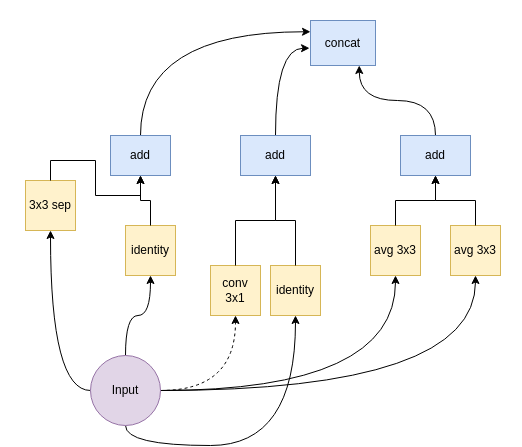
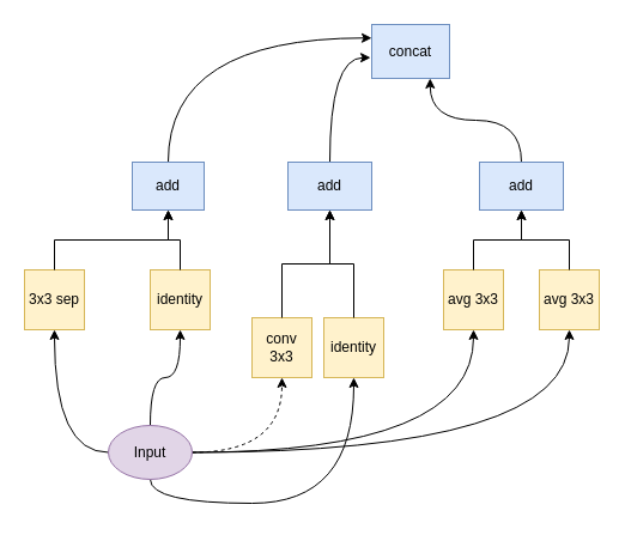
- <mxCell id="2" value="3x3 sep&lt;br&gt;" style="whiteSpace=wrap;html=1;aspect=fixed;fillColor=#fff2cc;strokeColor=#d6b656;" vertex="1" parent="1"><mxGeometry x="25" y="180" width="50" height="50" as="geometry" /></mxCell>
+ <mxCell id="2" value="3x3 sep&lt;br&gt;" style="whiteSpace=wrap;html=1;aspect=fixed;fillColor=#fff2cc;strokeColor=#d6b656;" vertex="1" parent="1"><mxGeometry x="20" y="225" width="50" height="50" as="geometry" /></mxCell>
- <mxCell id="8" value="conv 3x1" style="whiteSpace=wrap;html=1;aspect=fixed;fillColor=#fff2cc;strokeColor=#d6b656;" vertex="1" parent="1"><mxGeometry x="210" y="265" width="50" height="50" as="geometry" /></mxCell>
+ <mxCell id="8" value="conv 3x3" style="whiteSpace=wrap;html=1;aspect=fixed;fillColor=#fff2cc;strokeColor=#d6b656;" vertex="1" parent="1"><mxGeometry x="210" y="265" width="50" height="50" as="geometry" /></mxCell>
- <mxCell id="26" value="Input" style="ellipse;whiteSpace=wrap;html=1;aspect=fixed;fillColor=#e1d5e7;strokeColor=#9673a6;" vertex="1" parent="1"><mxGeometry x="90" y="355" width="70" height="70" as="geometry" /></mxCell>
+ <mxCell id="26" value="Input" style="ellipse;whiteSpace=wrap;html=1;aspect=fixed;fillColor=#e1d5e7;strokeColor=#9673a6;" vertex="1" parent="1"><mxGeometry x="90" y="355" width="70" height="45" as="geometry" /></mxCell>
